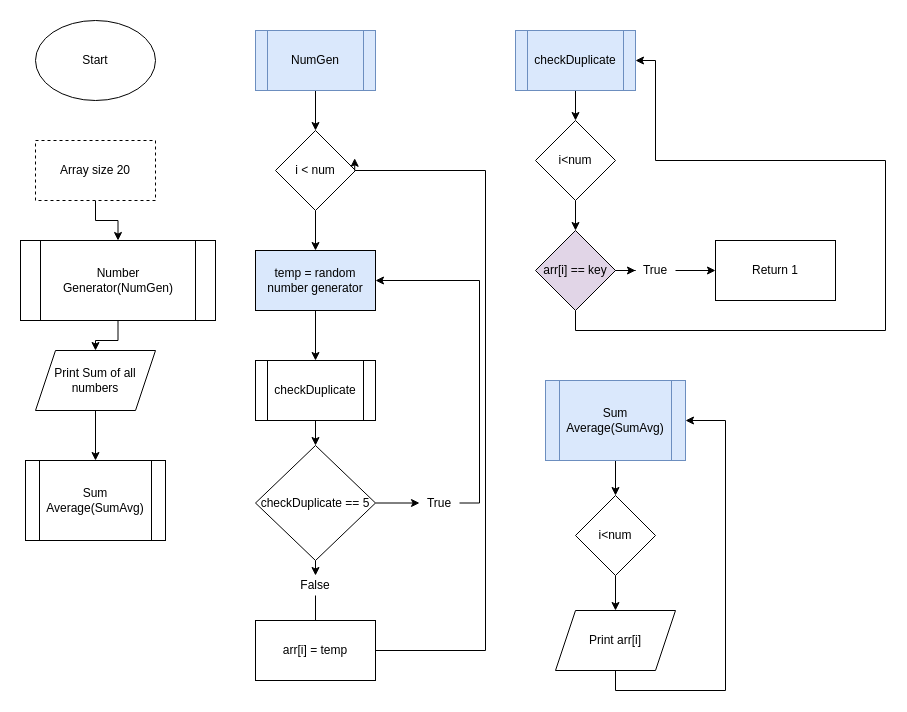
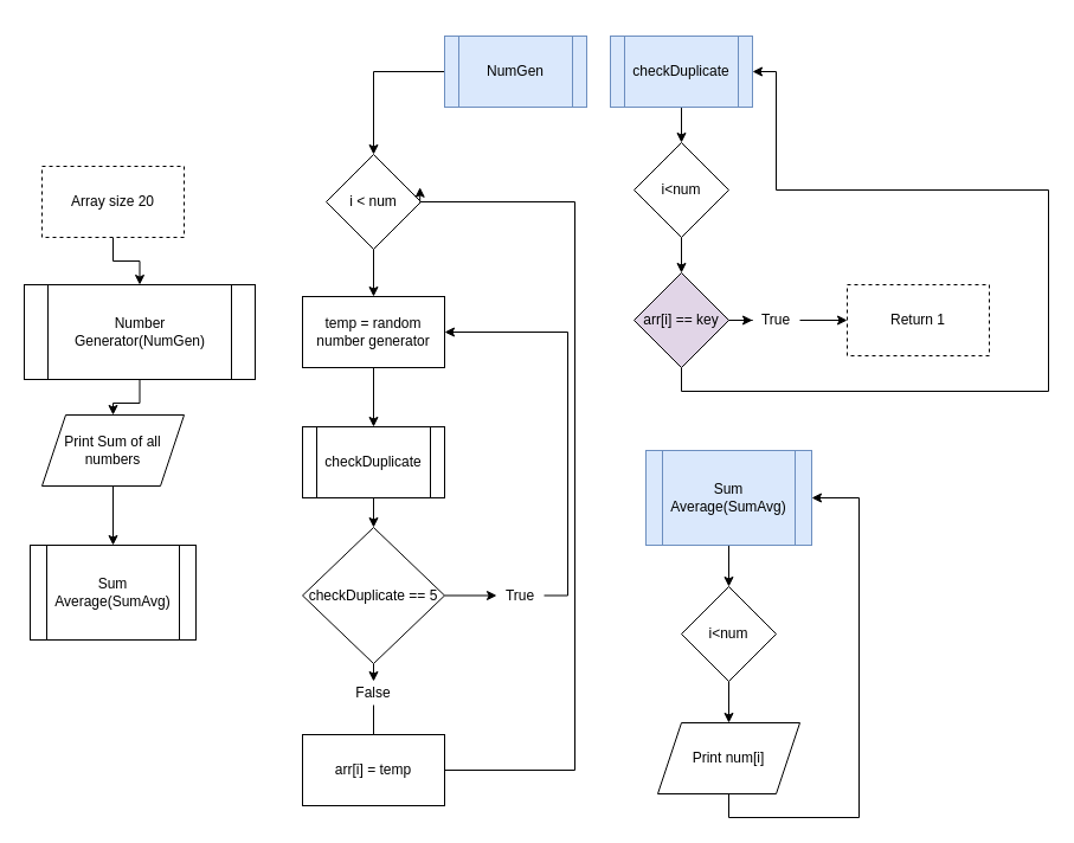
- <mxCell id="2" value="Start" style="ellipse;whiteSpace=wrap;html=1;" vertex="1" parent="1"><mxGeometry x="35" y="20" width="120" height="80" as="geometry" /></mxCell>
- <mxCell id="11" value="NumGen" style="shape=process;whiteSpace=wrap;html=1;backgroundOutline=1;fillColor=#dae8fc;strokeColor=#6c8ebf;" vertex="1" parent="1"><mxGeometry x="255" y="30" width="120" height="60" as="geometry" /></mxCell>
+ <mxCell id="11" value="NumGen" style="shape=process;whiteSpace=wrap;html=1;backgroundOutline=1;fillColor=#dae8fc;strokeColor=#6c8ebf;" vertex="1" parent="1"><mxGeometry x="375" y="30" width="120" height="60" as="geometry" /></mxCell>
- <mxCell id="36" value="Return 1" style="whiteSpace=wrap;html=1;" vertex="1" parent="1"><mxGeometry x="715" y="240" width="120" height="60" as="geometry" /></mxCell>
+ <mxCell id="36" value="Return 1" style="whiteSpace=wrap;html=1;dashed=1;" vertex="1" parent="1"><mxGeometry x="715" y="240" width="120" height="60" as="geometry" /></mxCell>
- <mxCell id="15" value="temp = random number generator" style="whiteSpace=wrap;html=1;fillColor=#dae8fc;" vertex="1" parent="1"><mxGeometry x="255" y="250" width="120" height="60" as="geometry" /></mxCell>
+ <mxCell id="15" value="temp = random number generator" style="whiteSpace=wrap;html=1;" vertex="1" parent="1"><mxGeometry x="255" y="250" width="120" height="60" as="geometry" /></mxCell>
- <mxCell id="42" value="Print arr[i]" style="shape=parallelogram;perimeter=parallelogramPerimeter;whiteSpace=wrap;html=1;fixedSize=1;" vertex="1" parent="1"><mxGeometry x="555" y="610" width="120" height="60" as="geometry" /></mxCell>
+ <mxCell id="42" value="Print num[i]" style="shape=parallelogram;perimeter=parallelogramPerimeter;whiteSpace=wrap;html=1;fixedSize=1;" vertex="1" parent="1"><mxGeometry x="555" y="610" width="120" height="60" as="geometry" /></mxCell>
